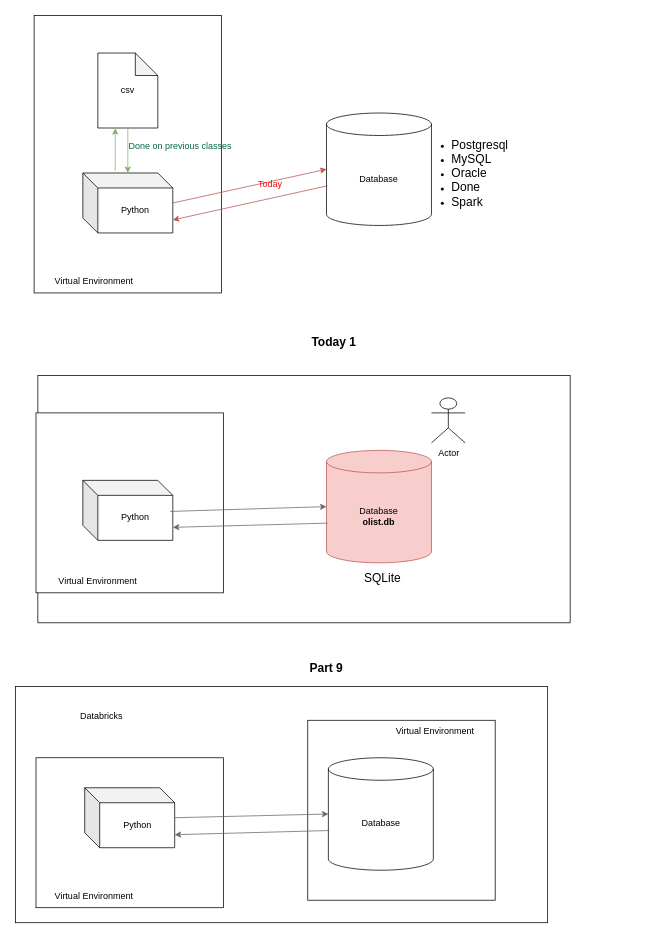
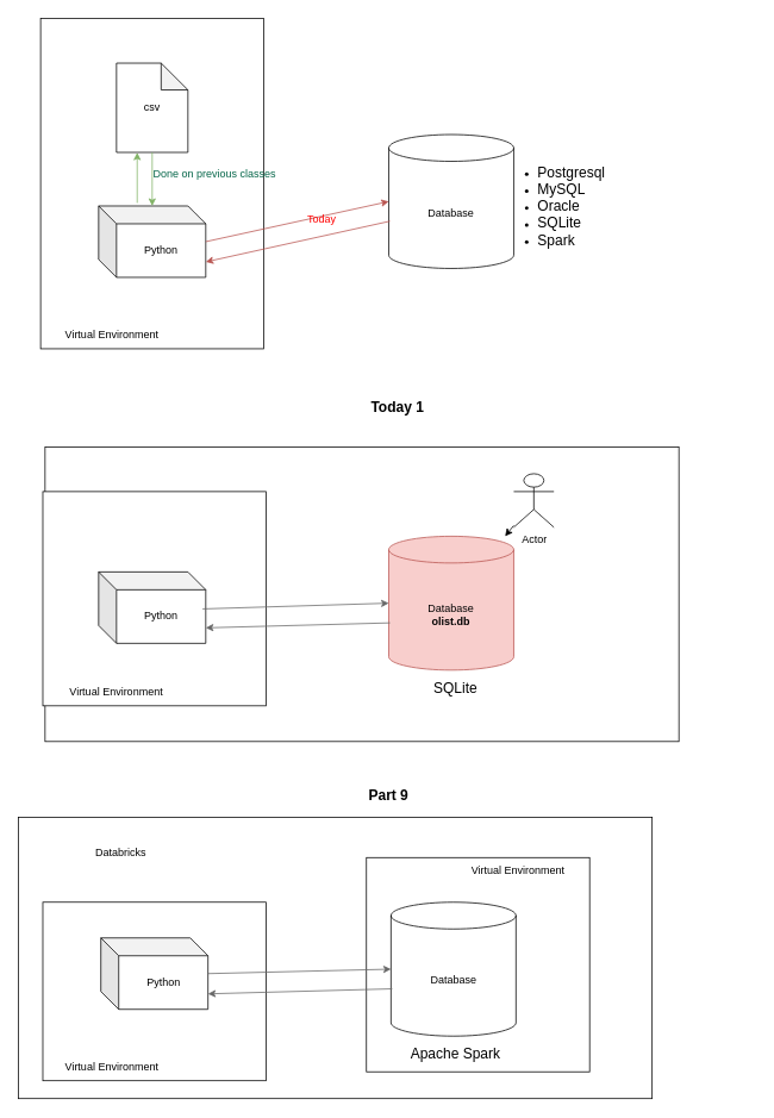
- <mxCell id="10" value="&lt;ul&gt;&lt;li&gt;&lt;font style=&quot;font-size: 16px;&quot;&gt;Postgresql&lt;/font&gt;&lt;/li&gt;&lt;li&gt;&lt;font style=&quot;font-size: 16px;&quot;&gt;MySQL&lt;/font&gt;&lt;/li&gt;&lt;li&gt;&lt;font style=&quot;font-size: 16px;&quot;&gt;Oracle&lt;/font&gt;&lt;/li&gt;&lt;li&gt;&lt;font style=&quot;font-size: 16px;&quot;&gt;Done&lt;/font&gt;&lt;/li&gt;&lt;li&gt;&lt;font style=&quot;font-size: 16px;&quot;&gt;Spark&lt;/font&gt;&lt;/li&gt;&lt;/ul&gt;" style="text;html=1;align=left;verticalAlign=middle;whiteSpace=wrap;rounded=0;" parent="1" vertex="1"><mxGeometry x="560" y="150" width="140" height="160" as="geometry" /></mxCell>
+ <mxCell id="10" value="&lt;ul&gt;&lt;li&gt;&lt;font style=&quot;font-size: 16px;&quot;&gt;Postgresql&lt;/font&gt;&lt;/li&gt;&lt;li&gt;&lt;font style=&quot;font-size: 16px;&quot;&gt;MySQL&lt;/font&gt;&lt;/li&gt;&lt;li&gt;&lt;font style=&quot;font-size: 16px;&quot;&gt;Oracle&lt;/font&gt;&lt;/li&gt;&lt;li&gt;&lt;font style=&quot;font-size: 16px;&quot;&gt;SQLite&lt;/font&gt;&lt;/li&gt;&lt;li&gt;&lt;font style=&quot;font-size: 16px;&quot;&gt;Spark&lt;/font&gt;&lt;/li&gt;&lt;/ul&gt;" style="text;html=1;align=left;verticalAlign=middle;whiteSpace=wrap;rounded=0;" parent="1" vertex="1"><mxGeometry x="560" y="150" width="140" height="160" as="geometry" /></mxCell>
+ <mxCell id="36" value="" style="endArrow=classic;html=1;" edge="1" parent="1" source="35" target="20"><mxGeometry width="50" height="50" relative="1" as="geometry"><mxPoint x="440" y="575" as="sourcePoint" /><mxPoint x="490" y="525" as="targetPoint" /></mxGeometry></mxCell>
+ <mxCell id="29" value="&lt;div&gt;&lt;span style=&quot;background-color: transparent; font-size: 16px;&quot;&gt;Apache Spark&lt;/span&gt;&lt;/div&gt;" style="text;html=1;align=center;verticalAlign=middle;whiteSpace=wrap;rounded=0;" parent="1" vertex="1"><mxGeometry x="440" y="1160" width="140" height="40" as="geometry" /></mxCell>
